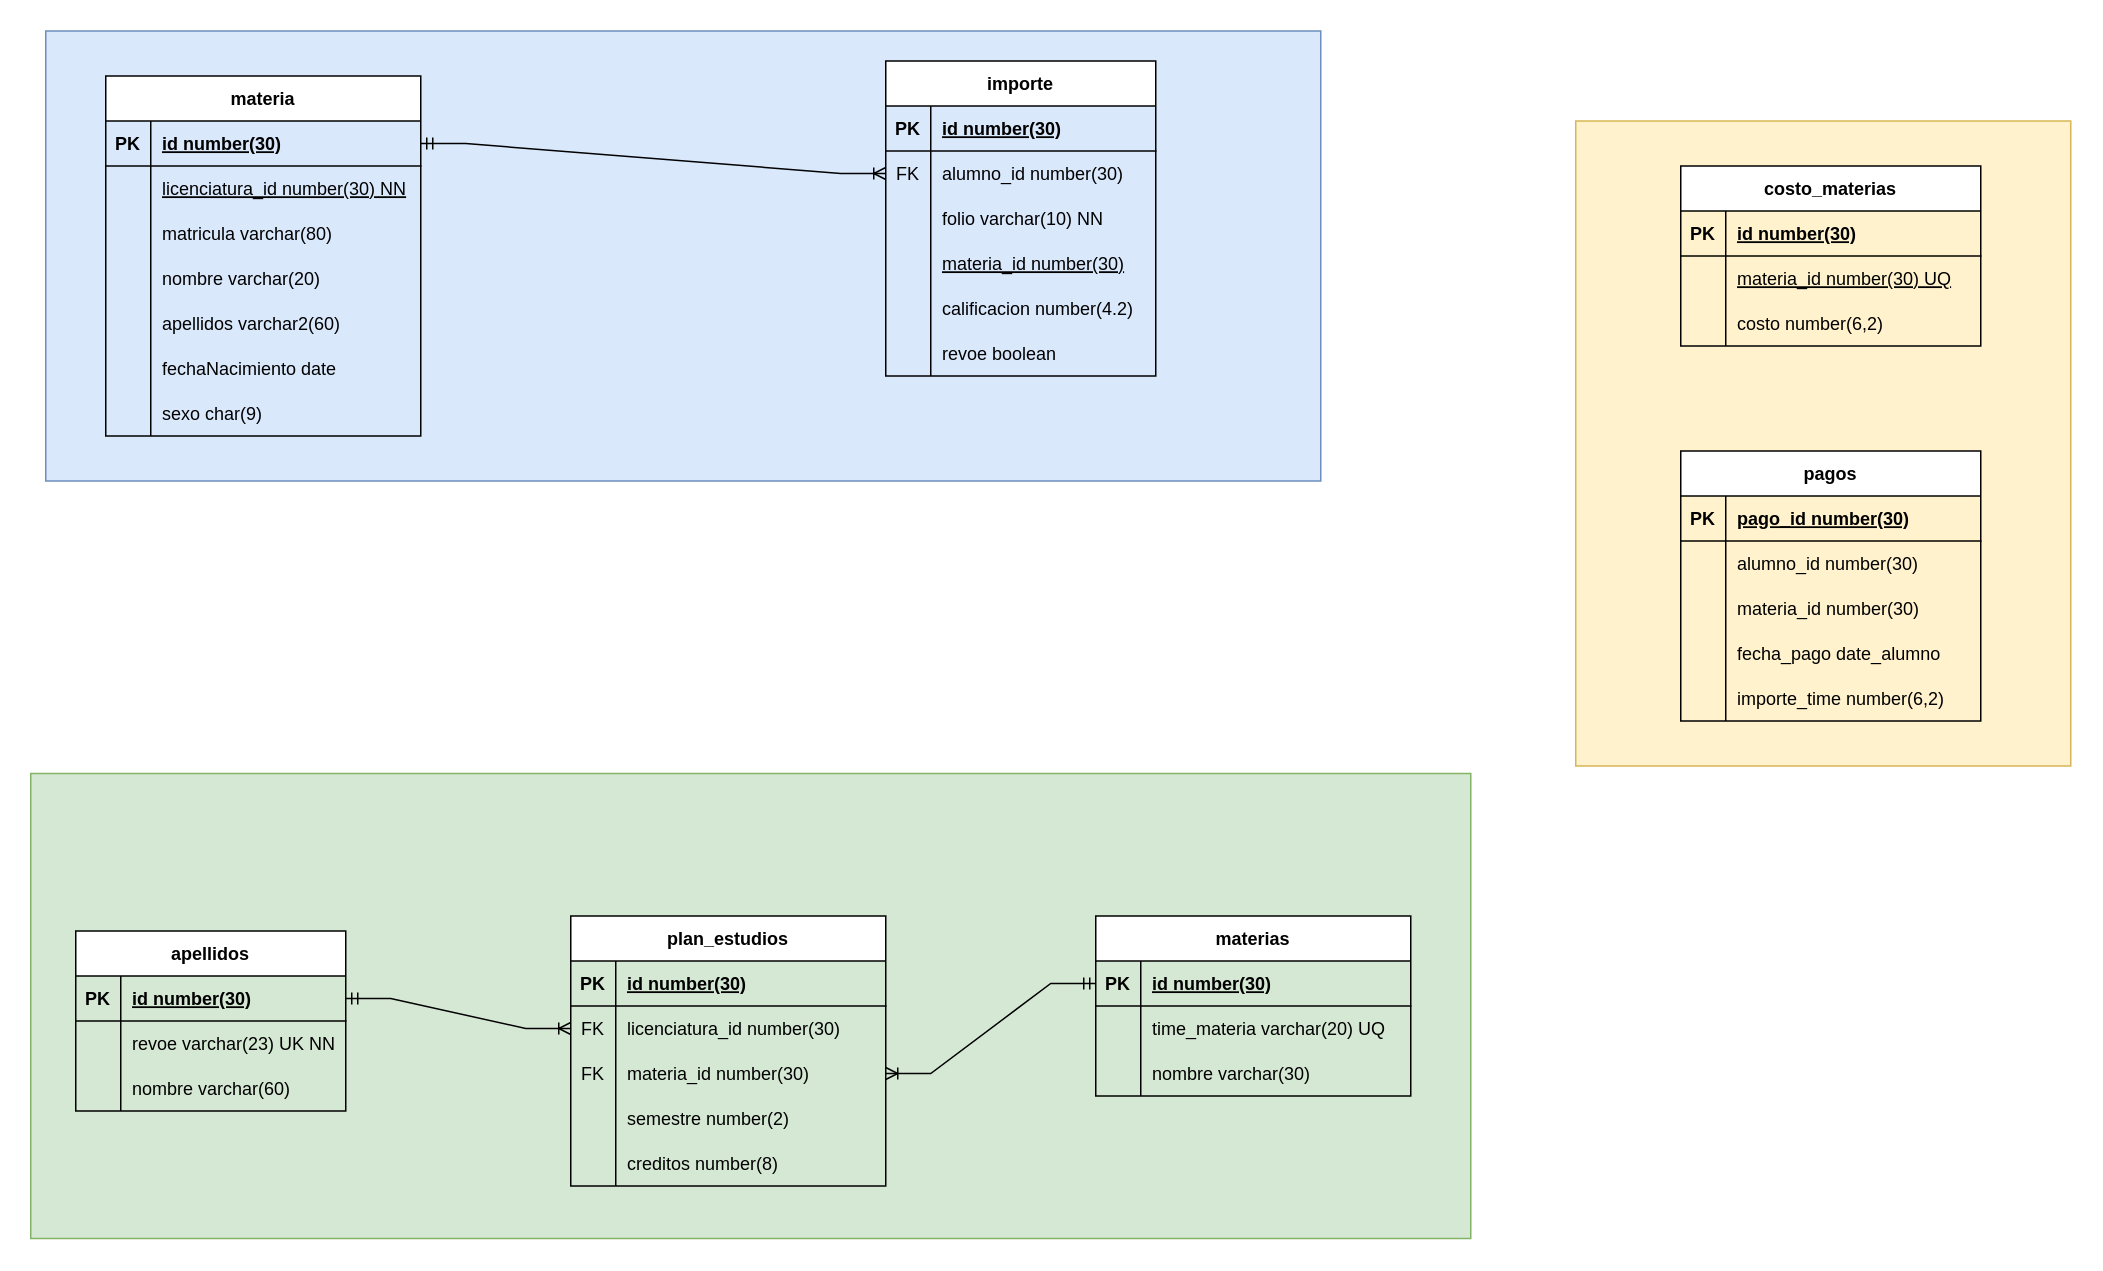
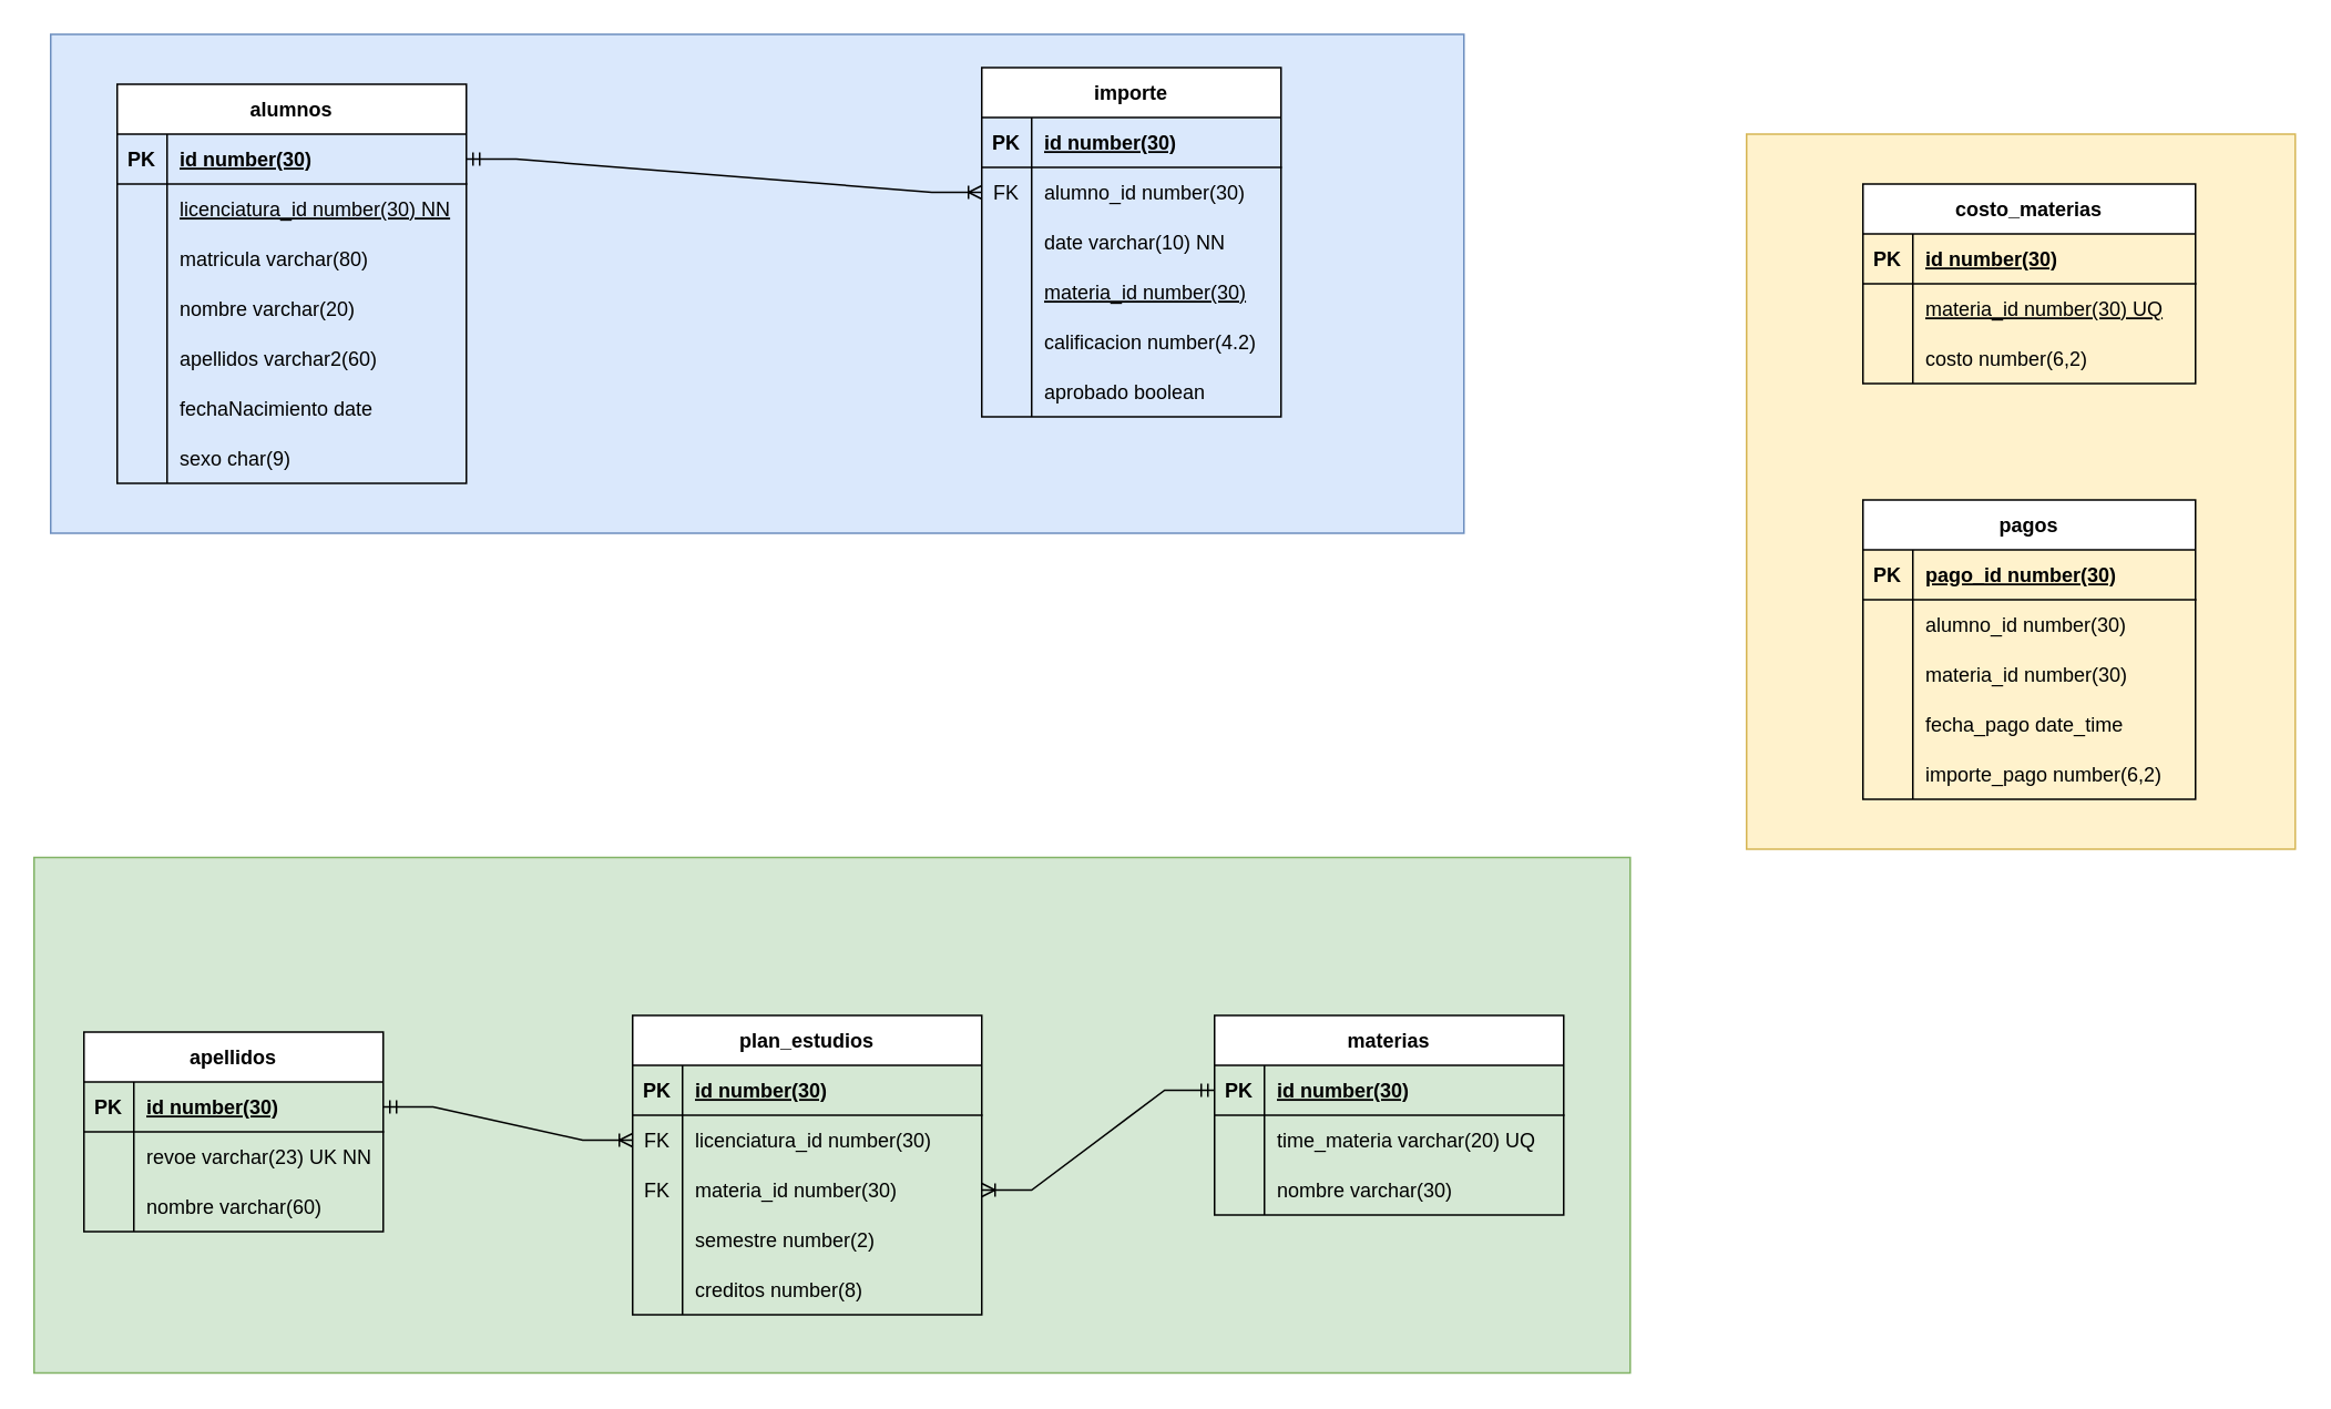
- <mxCell id="5" value="materia" style="shape=table;startSize=30;container=1;collapsible=1;childLayout=tableLayout;fixedRows=1;rowLines=0;fontStyle=1;align=center;resizeLast=1;" parent="1" vertex="1"><mxGeometry x="70" y="50" width="210" height="240" as="geometry" /></mxCell>
+ <mxCell id="5" value="alumnos" style="shape=table;startSize=30;container=1;collapsible=1;childLayout=tableLayout;fixedRows=1;rowLines=0;fontStyle=1;align=center;resizeLast=1;" parent="1" vertex="1"><mxGeometry x="70" y="50" width="210" height="240" as="geometry" /></mxCell>
- <mxCell id="36" value="folio varchar(10) NN" style="shape=partialRectangle;connectable=0;fillColor=none;top=0;left=0;bottom=0;right=0;align=left;spacingLeft=6;overflow=hidden;" parent="34" vertex="1"><mxGeometry x="30" width="150" height="30" as="geometry"><mxRectangle width="150" height="30" as="alternateBounds" /></mxGeometry></mxCell>
+ <mxCell id="36" value="date varchar(10) NN" style="shape=partialRectangle;connectable=0;fillColor=none;top=0;left=0;bottom=0;right=0;align=left;spacingLeft=6;overflow=hidden;" parent="34" vertex="1"><mxGeometry x="30" width="150" height="30" as="geometry"><mxRectangle width="150" height="30" as="alternateBounds" /></mxGeometry></mxCell>
- <mxCell id="45" value="revoe boolean" style="shape=partialRectangle;connectable=0;fillColor=none;top=0;left=0;bottom=0;right=0;align=left;spacingLeft=6;overflow=hidden;" parent="43" vertex="1"><mxGeometry x="30" width="150" height="30" as="geometry"><mxRectangle width="150" height="30" as="alternateBounds" /></mxGeometry></mxCell>
+ <mxCell id="45" value="aprobado boolean" style="shape=partialRectangle;connectable=0;fillColor=none;top=0;left=0;bottom=0;right=0;align=left;spacingLeft=6;overflow=hidden;" parent="43" vertex="1"><mxGeometry x="30" width="150" height="30" as="geometry"><mxRectangle width="150" height="30" as="alternateBounds" /></mxGeometry></mxCell>
- <mxCell id="107" value="fecha_pago date_alumno" style="shape=partialRectangle;connectable=0;fillColor=none;top=0;left=0;bottom=0;right=0;align=left;spacingLeft=6;overflow=hidden;" parent="105" vertex="1"><mxGeometry x="30" width="170" height="30" as="geometry"><mxRectangle width="170" height="30" as="alternateBounds" /></mxGeometry></mxCell>
+ <mxCell id="107" value="fecha_pago date_time" style="shape=partialRectangle;connectable=0;fillColor=none;top=0;left=0;bottom=0;right=0;align=left;spacingLeft=6;overflow=hidden;" parent="105" vertex="1"><mxGeometry x="30" width="170" height="30" as="geometry"><mxRectangle width="170" height="30" as="alternateBounds" /></mxGeometry></mxCell>
- <mxCell id="110" value="importe_time number(6,2)" style="shape=partialRectangle;connectable=0;fillColor=none;top=0;left=0;bottom=0;right=0;align=left;spacingLeft=6;overflow=hidden;" parent="108" vertex="1"><mxGeometry x="30" width="170" height="30" as="geometry"><mxRectangle width="170" height="30" as="alternateBounds" /></mxGeometry></mxCell>
+ <mxCell id="110" value="importe_pago number(6,2)" style="shape=partialRectangle;connectable=0;fillColor=none;top=0;left=0;bottom=0;right=0;align=left;spacingLeft=6;overflow=hidden;" parent="108" vertex="1"><mxGeometry x="30" width="170" height="30" as="geometry"><mxRectangle width="170" height="30" as="alternateBounds" /></mxGeometry></mxCell>
